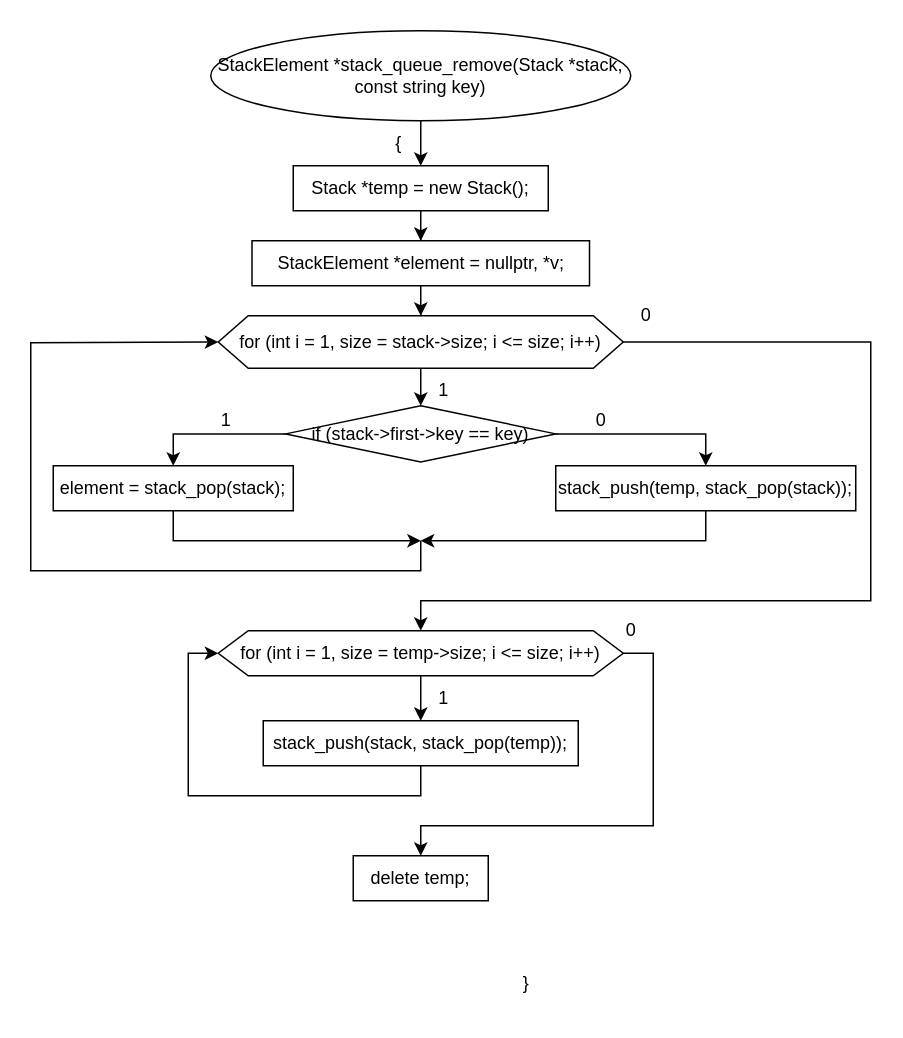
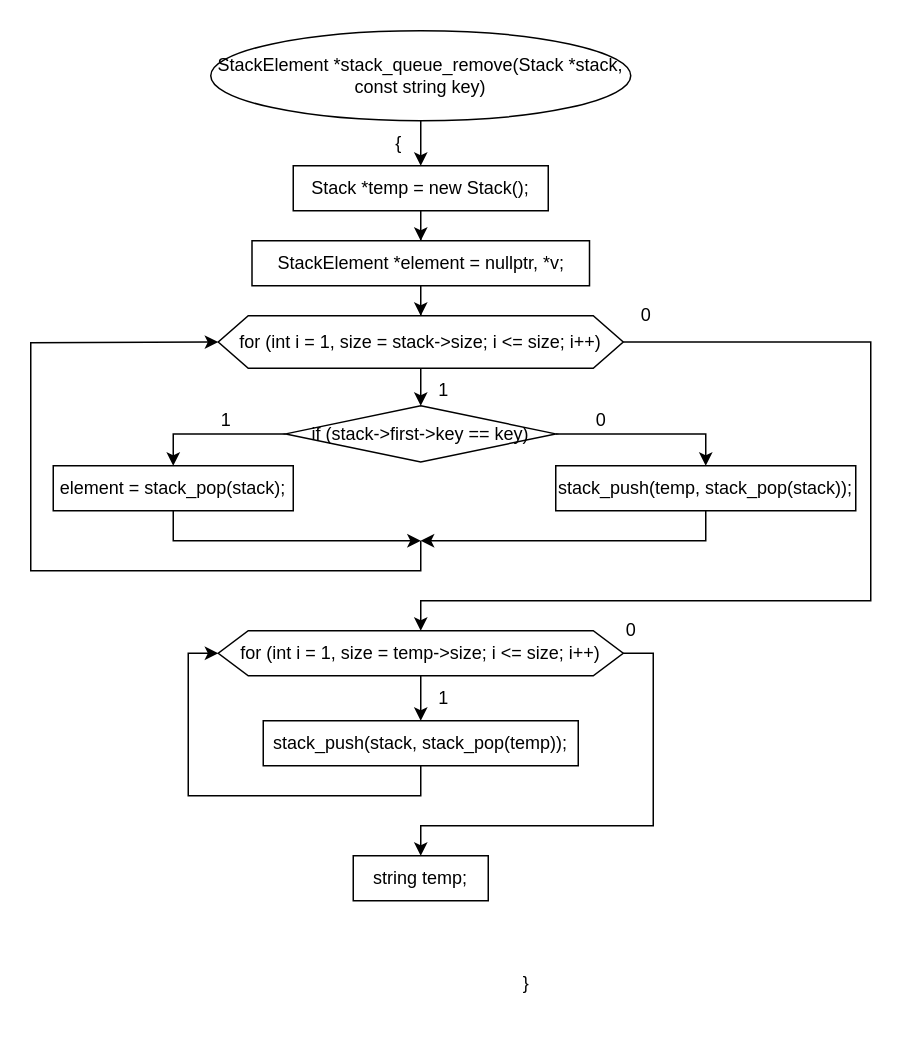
- <mxCell id="30" value="delete temp;" style="whiteSpace=wrap;html=1;" vertex="1" parent="1"><mxGeometry x="235" y="570" width="90" height="30" as="geometry" /></mxCell>
+ <mxCell id="30" value="string temp;" style="whiteSpace=wrap;html=1;" vertex="1" parent="1"><mxGeometry x="235" y="570" width="90" height="30" as="geometry" /></mxCell>
